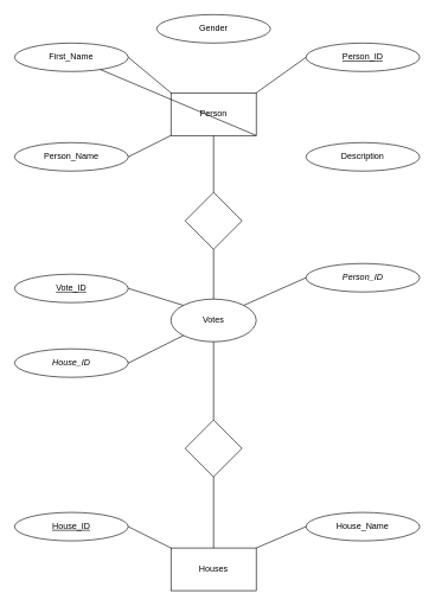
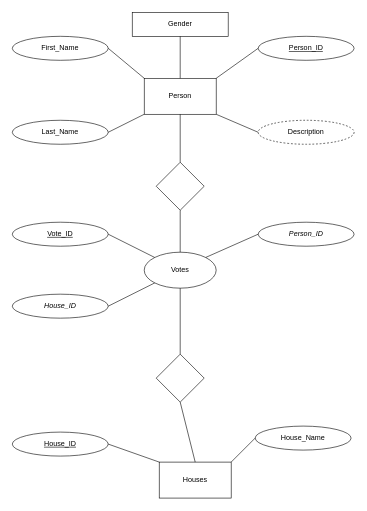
- <mxCell id="7" value="Gender" style="ellipse;whiteSpace=wrap;html=1;" vertex="1" parent="1"><mxGeometry x="220" y="20" width="160" height="40" as="geometry" /></mxCell>
+ <mxCell id="7" value="Gender" style="whiteSpace=wrap;html=1;rounded=0;" vertex="1" parent="1"><mxGeometry x="220" y="20" width="160" height="40" as="geometry" /></mxCell>
+ <mxCell id="17" value="" style="endArrow=none;html=1;rounded=0;entryX=0.5;entryY=1;entryDx=0;entryDy=0;exitX=0.5;exitY=0;exitDx=0;exitDy=0;" edge="1" parent="1" source="2" target="7"><mxGeometry width="50" height="50" relative="1" as="geometry"><mxPoint x="275" y="130" as="sourcePoint" /><mxPoint x="325" y="80" as="targetPoint" /></mxGeometry></mxCell>
- <mxCell id="19" value="" style="endArrow=none;html=1;rounded=0;exitX=1;exitY=1;exitDx=0;exitDy=0;" edge="1" parent="1" source="2" target="5"><mxGeometry width="50" height="50" relative="1" as="geometry"><mxPoint x="380" y="160" as="sourcePoint" /><mxPoint x="430" y="110" as="targetPoint" /></mxGeometry></mxCell>
+ <mxCell id="19" value="" style="endArrow=none;html=1;rounded=0;exitX=1;exitY=1;exitDx=0;exitDy=0;entryX=0;entryY=0.5;entryDx=0;entryDy=0;" edge="1" parent="1" source="2" target="8"><mxGeometry width="50" height="50" relative="1" as="geometry"><mxPoint x="380" y="160" as="sourcePoint" /><mxPoint x="430" y="110" as="targetPoint" /></mxGeometry></mxCell>
- <mxCell id="6" value="Person_Name" style="ellipse;whiteSpace=wrap;html=1;" vertex="1" parent="1"><mxGeometry x="20" y="200" width="160" height="40" as="geometry" /></mxCell>
+ <mxCell id="6" value="Last_Name" style="ellipse;whiteSpace=wrap;html=1;" vertex="1" parent="1"><mxGeometry x="20" y="200" width="160" height="40" as="geometry" /></mxCell>
- <mxCell id="8" value="Description" style="ellipse;whiteSpace=wrap;html=1;" vertex="1" parent="1"><mxGeometry x="430" y="200" width="160" height="40" as="geometry" /></mxCell>
+ <mxCell id="8" value="Description" style="ellipse;whiteSpace=wrap;html=1;dashed=1;" vertex="1" parent="1"><mxGeometry x="430" y="200" width="160" height="40" as="geometry" /></mxCell>
- <mxCell id="10" value="Vote_ID" style="ellipse;whiteSpace=wrap;html=1;fontStyle=4" vertex="1" parent="1"><mxGeometry x="20" y="385" width="160" height="40" as="geometry" /></mxCell>
+ <mxCell id="10" value="Vote_ID" style="ellipse;whiteSpace=wrap;html=1;fontStyle=4" vertex="1" parent="1"><mxGeometry x="20" y="370" width="160" height="40" as="geometry" /></mxCell>
- <mxCell id="14" value="House_Name" style="ellipse;whiteSpace=wrap;html=1;" vertex="1" parent="1"><mxGeometry x="430" y="720" width="160" height="40" as="geometry" /></mxCell>
+ <mxCell id="14" value="House_Name" style="ellipse;whiteSpace=wrap;html=1;" vertex="1" parent="1"><mxGeometry x="425" y="710" width="160" height="40" as="geometry" /></mxCell>
- <mxCell id="4" value="Houses" style="rounded=0;whiteSpace=wrap;html=1;" vertex="1" parent="1"><mxGeometry x="240" y="770" width="120" height="60" as="geometry" /></mxCell>
+ <mxCell id="4" value="Houses" style="rounded=0;whiteSpace=wrap;html=1;" vertex="1" parent="1"><mxGeometry x="265" y="770" width="120" height="60" as="geometry" /></mxCell>
